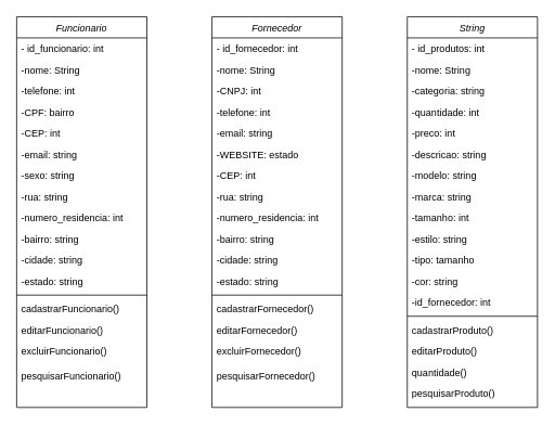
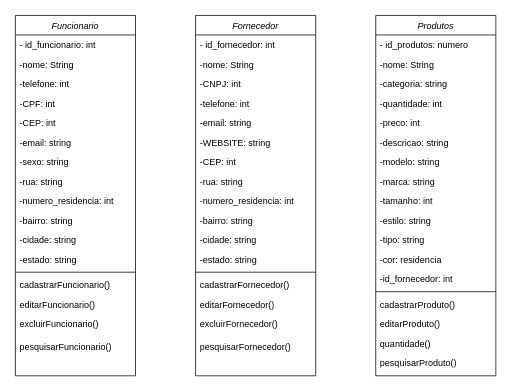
- <mxCell id="38" value="String" style="swimlane;fontStyle=2;align=center;verticalAlign=top;childLayout=stackLayout;horizontal=1;startSize=26;horizontalStack=0;resizeParent=1;resizeLast=0;collapsible=1;marginBottom=0;rounded=0;shadow=0;strokeWidth=1;" vertex="1" parent="1"><mxGeometry x="500" y="20" width="160" height="480" as="geometry"><mxRectangle x="230" y="140" width="160" height="26" as="alternateBounds" /></mxGeometry></mxCell>
+ <mxCell id="38" value="Produtos" style="swimlane;fontStyle=2;align=center;verticalAlign=top;childLayout=stackLayout;horizontal=1;startSize=26;horizontalStack=0;resizeParent=1;resizeLast=0;collapsible=1;marginBottom=0;rounded=0;shadow=0;strokeWidth=1;" vertex="1" parent="1"><mxGeometry x="500" y="20" width="160" height="480" as="geometry"><mxRectangle x="230" y="140" width="160" height="26" as="alternateBounds" /></mxGeometry></mxCell>
- <mxCell id="39" value="- id_produtos: int" style="text;align=left;verticalAlign=top;spacingLeft=4;spacingRight=4;overflow=hidden;rotatable=0;points=[[0,0.5],[1,0.5]];portConstraint=eastwest;" vertex="1" parent="38"><mxGeometry y="26" width="160" height="26" as="geometry" /></mxCell>
+ <mxCell id="39" value="- id_produtos: numero" style="text;align=left;verticalAlign=top;spacingLeft=4;spacingRight=4;overflow=hidden;rotatable=0;points=[[0,0.5],[1,0.5]];portConstraint=eastwest;" vertex="1" parent="38"><mxGeometry y="26" width="160" height="26" as="geometry" /></mxCell>
- <mxCell id="6" value="-CPF: bairro" style="text;align=left;verticalAlign=top;spacingLeft=4;spacingRight=4;overflow=hidden;rotatable=0;points=[[0,0.5],[1,0.5]];portConstraint=eastwest;rounded=0;shadow=0;html=0;" vertex="1" parent="2"><mxGeometry y="104" width="160" height="26" as="geometry" /></mxCell>
+ <mxCell id="6" value="-CPF: int" style="text;align=left;verticalAlign=top;spacingLeft=4;spacingRight=4;overflow=hidden;rotatable=0;points=[[0,0.5],[1,0.5]];portConstraint=eastwest;rounded=0;shadow=0;html=0;" vertex="1" parent="2"><mxGeometry y="104" width="160" height="26" as="geometry" /></mxCell>
- <mxCell id="26" value="-WEBSITE: estado" style="text;align=left;verticalAlign=top;spacingLeft=4;spacingRight=4;overflow=hidden;rotatable=0;points=[[0,0.5],[1,0.5]];portConstraint=eastwest;rounded=0;shadow=0;html=0;" vertex="1" parent="20"><mxGeometry y="156" width="160" height="26" as="geometry" /></mxCell>
+ <mxCell id="26" value="-WEBSITE: string" style="text;align=left;verticalAlign=top;spacingLeft=4;spacingRight=4;overflow=hidden;rotatable=0;points=[[0,0.5],[1,0.5]];portConstraint=eastwest;rounded=0;shadow=0;html=0;" vertex="1" parent="20"><mxGeometry y="156" width="160" height="26" as="geometry" /></mxCell>
- <mxCell id="49" value="-tipo: tamanho" style="text;align=left;verticalAlign=top;spacingLeft=4;spacingRight=4;overflow=hidden;rotatable=0;points=[[0,0.5],[1,0.5]];portConstraint=eastwest;rounded=0;shadow=0;html=0;" vertex="1" parent="38"><mxGeometry y="286" width="160" height="26" as="geometry" /></mxCell>
+ <mxCell id="49" value="-tipo: string" style="text;align=left;verticalAlign=top;spacingLeft=4;spacingRight=4;overflow=hidden;rotatable=0;points=[[0,0.5],[1,0.5]];portConstraint=eastwest;rounded=0;shadow=0;html=0;" vertex="1" parent="38"><mxGeometry y="286" width="160" height="26" as="geometry" /></mxCell>
- <mxCell id="50" value="-cor: string" style="text;align=left;verticalAlign=top;spacingLeft=4;spacingRight=4;overflow=hidden;rotatable=0;points=[[0,0.5],[1,0.5]];portConstraint=eastwest;rounded=0;shadow=0;html=0;" vertex="1" parent="38"><mxGeometry y="312" width="160" height="26" as="geometry" /></mxCell>
+ <mxCell id="50" value="-cor: residencia" style="text;align=left;verticalAlign=top;spacingLeft=4;spacingRight=4;overflow=hidden;rotatable=0;points=[[0,0.5],[1,0.5]];portConstraint=eastwest;rounded=0;shadow=0;html=0;" vertex="1" parent="38"><mxGeometry y="312" width="160" height="26" as="geometry" /></mxCell>
